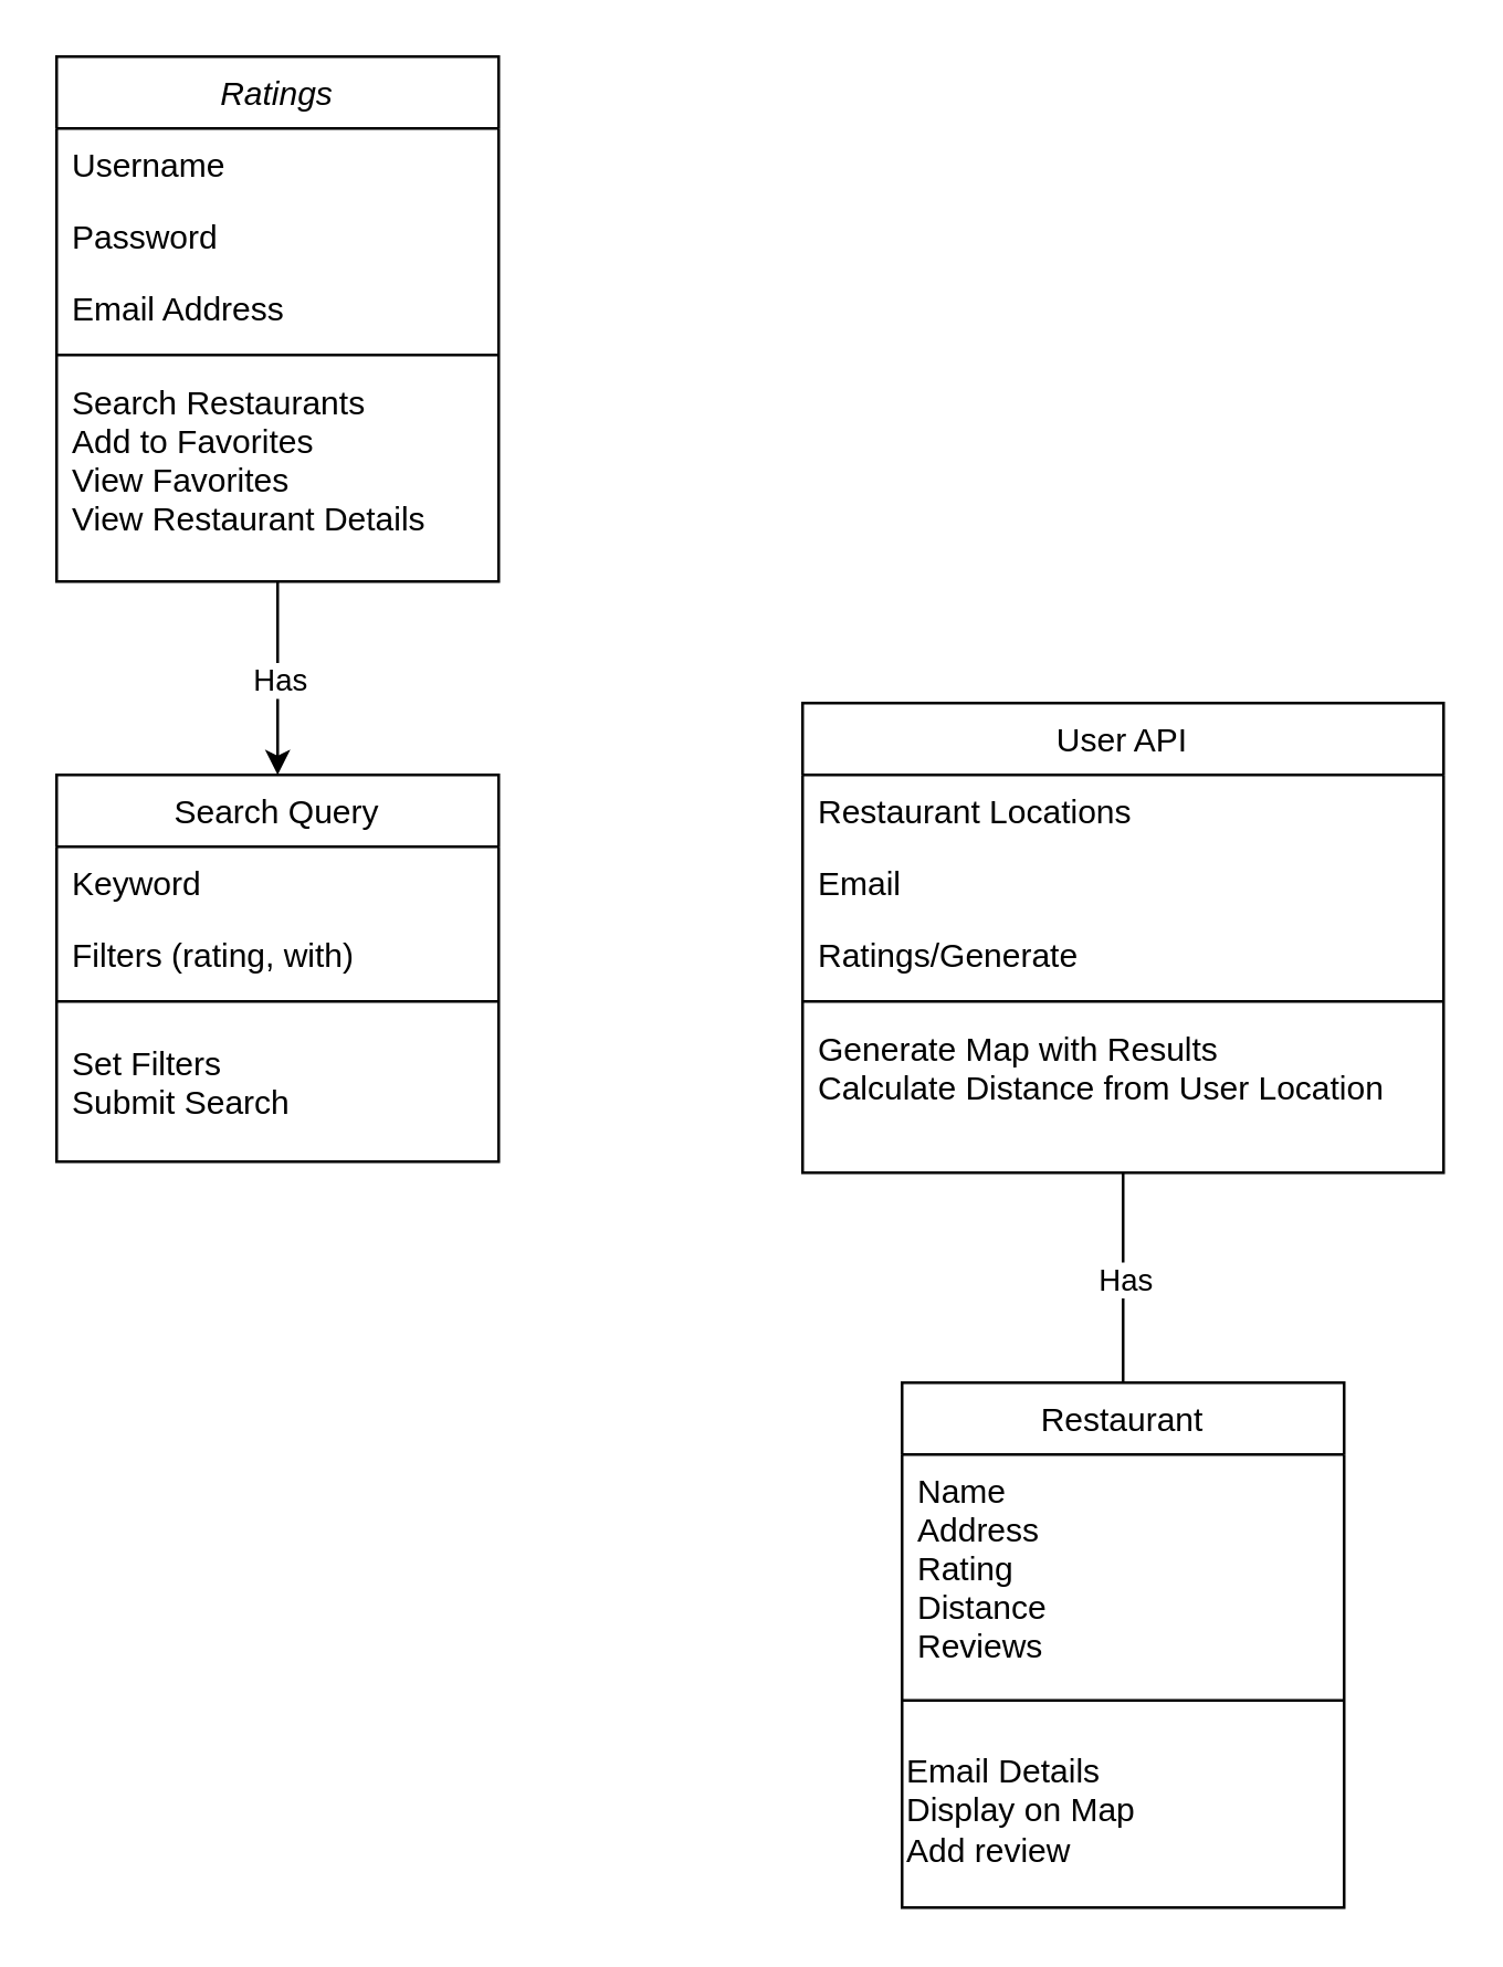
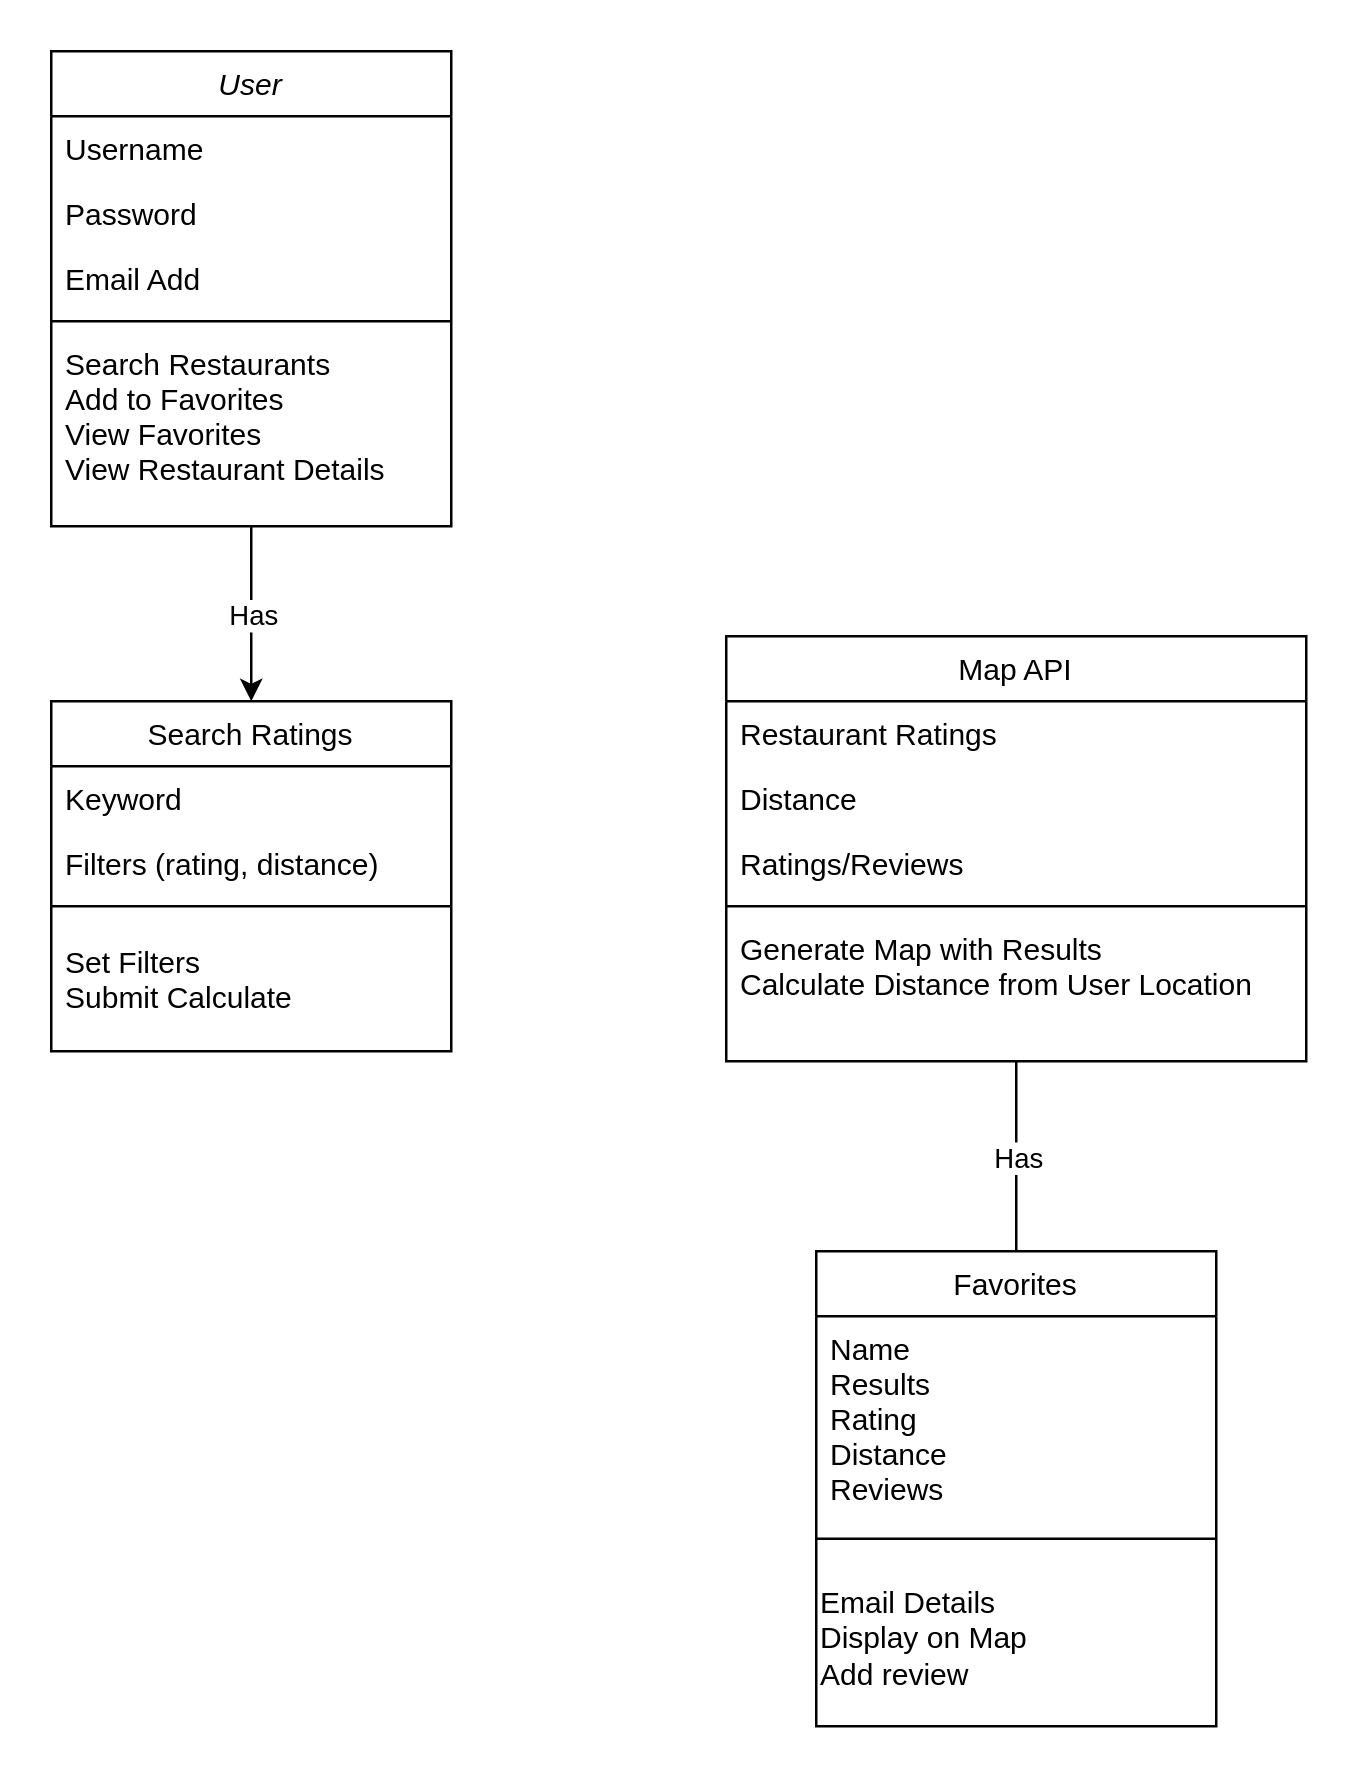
- <mxCell id="2" value="Ratings" style="swimlane;fontStyle=2;align=center;verticalAlign=top;childLayout=stackLayout;horizontal=1;startSize=26;horizontalStack=0;resizeParent=1;resizeLast=0;collapsible=1;marginBottom=0;rounded=0;shadow=0;strokeWidth=1;" vertex="1" parent="1"><mxGeometry x="20" y="20" width="160" height="190" as="geometry"><mxRectangle x="230" y="140" width="160" height="26" as="alternateBounds" /></mxGeometry></mxCell>
+ <mxCell id="2" value="User" style="swimlane;fontStyle=2;align=center;verticalAlign=top;childLayout=stackLayout;horizontal=1;startSize=26;horizontalStack=0;resizeParent=1;resizeLast=0;collapsible=1;marginBottom=0;rounded=0;shadow=0;strokeWidth=1;" vertex="1" parent="1"><mxGeometry x="20" y="20" width="160" height="190" as="geometry"><mxRectangle x="230" y="140" width="160" height="26" as="alternateBounds" /></mxGeometry></mxCell>
- <mxCell id="5" value="Email Address" style="text;align=left;verticalAlign=top;spacingLeft=4;spacingRight=4;overflow=hidden;rotatable=0;points=[[0,0.5],[1,0.5]];portConstraint=eastwest;rounded=0;shadow=0;html=0;" vertex="1" parent="2"><mxGeometry y="78" width="160" height="26" as="geometry" /></mxCell>
+ <mxCell id="5" value="Email Add" style="text;align=left;verticalAlign=top;spacingLeft=4;spacingRight=4;overflow=hidden;rotatable=0;points=[[0,0.5],[1,0.5]];portConstraint=eastwest;rounded=0;shadow=0;html=0;" vertex="1" parent="2"><mxGeometry y="78" width="160" height="26" as="geometry" /></mxCell>
- <mxCell id="17" value="User API" style="swimlane;fontStyle=0;align=center;verticalAlign=top;childLayout=stackLayout;horizontal=1;startSize=26;horizontalStack=0;resizeParent=1;resizeLast=0;collapsible=1;marginBottom=0;rounded=0;shadow=0;strokeWidth=1;" vertex="1" parent="1"><mxGeometry x="290" y="254" width="232" height="170" as="geometry"><mxRectangle x="550" y="140" width="160" height="26" as="alternateBounds" /></mxGeometry></mxCell>
+ <mxCell id="17" value="Map API" style="swimlane;fontStyle=0;align=center;verticalAlign=top;childLayout=stackLayout;horizontal=1;startSize=26;horizontalStack=0;resizeParent=1;resizeLast=0;collapsible=1;marginBottom=0;rounded=0;shadow=0;strokeWidth=1;" vertex="1" parent="1"><mxGeometry x="290" y="254" width="232" height="170" as="geometry"><mxRectangle x="550" y="140" width="160" height="26" as="alternateBounds" /></mxGeometry></mxCell>
- <mxCell id="8" value="Search Query" style="swimlane;fontStyle=0;align=center;verticalAlign=top;childLayout=stackLayout;horizontal=1;startSize=26;horizontalStack=0;resizeParent=1;resizeLast=0;collapsible=1;marginBottom=0;rounded=0;shadow=0;strokeWidth=1;" vertex="1" parent="1"><mxGeometry x="20" y="280" width="160" height="140" as="geometry"><mxRectangle x="130" y="380" width="160" height="26" as="alternateBounds" /></mxGeometry></mxCell>
+ <mxCell id="8" value="Search Ratings" style="swimlane;fontStyle=0;align=center;verticalAlign=top;childLayout=stackLayout;horizontal=1;startSize=26;horizontalStack=0;resizeParent=1;resizeLast=0;collapsible=1;marginBottom=0;rounded=0;shadow=0;strokeWidth=1;" vertex="1" parent="1"><mxGeometry x="20" y="280" width="160" height="140" as="geometry"><mxRectangle x="130" y="380" width="160" height="26" as="alternateBounds" /></mxGeometry></mxCell>
- <mxCell id="18" value="Restaurant Locations" style="text;align=left;verticalAlign=top;spacingLeft=4;spacingRight=4;overflow=hidden;rotatable=0;points=[[0,0.5],[1,0.5]];portConstraint=eastwest;" vertex="1" parent="17"><mxGeometry y="26" width="232" height="26" as="geometry" /></mxCell>
+ <mxCell id="18" value="Restaurant Ratings" style="text;align=left;verticalAlign=top;spacingLeft=4;spacingRight=4;overflow=hidden;rotatable=0;points=[[0,0.5],[1,0.5]];portConstraint=eastwest;" vertex="1" parent="17"><mxGeometry y="26" width="232" height="26" as="geometry" /></mxCell>
- <mxCell id="19" value="Email" style="text;align=left;verticalAlign=top;spacingLeft=4;spacingRight=4;overflow=hidden;rotatable=0;points=[[0,0.5],[1,0.5]];portConstraint=eastwest;rounded=0;shadow=0;html=0;" vertex="1" parent="17"><mxGeometry y="52" width="232" height="26" as="geometry" /></mxCell>
+ <mxCell id="19" value="Distance" style="text;align=left;verticalAlign=top;spacingLeft=4;spacingRight=4;overflow=hidden;rotatable=0;points=[[0,0.5],[1,0.5]];portConstraint=eastwest;rounded=0;shadow=0;html=0;" vertex="1" parent="17"><mxGeometry y="52" width="232" height="26" as="geometry" /></mxCell>
- <mxCell id="10" value="Filters (rating, with)" style="text;align=left;verticalAlign=top;spacingLeft=4;spacingRight=4;overflow=hidden;rotatable=0;points=[[0,0.5],[1,0.5]];portConstraint=eastwest;rounded=0;shadow=0;html=0;" vertex="1" parent="8"><mxGeometry y="52" width="160" height="26" as="geometry" /></mxCell>
+ <mxCell id="10" value="Filters (rating, distance)" style="text;align=left;verticalAlign=top;spacingLeft=4;spacingRight=4;overflow=hidden;rotatable=0;points=[[0,0.5],[1,0.5]];portConstraint=eastwest;rounded=0;shadow=0;html=0;" vertex="1" parent="8"><mxGeometry y="52" width="160" height="26" as="geometry" /></mxCell>
- <mxCell id="20" value="Ratings/Generate" style="text;align=left;verticalAlign=top;spacingLeft=4;spacingRight=4;overflow=hidden;rotatable=0;points=[[0,0.5],[1,0.5]];portConstraint=eastwest;rounded=0;shadow=0;html=0;" vertex="1" parent="17"><mxGeometry y="78" width="232" height="26" as="geometry" /></mxCell>
+ <mxCell id="20" value="Ratings/Reviews" style="text;align=left;verticalAlign=top;spacingLeft=4;spacingRight=4;overflow=hidden;rotatable=0;points=[[0,0.5],[1,0.5]];portConstraint=eastwest;rounded=0;shadow=0;html=0;" vertex="1" parent="17"><mxGeometry y="78" width="232" height="26" as="geometry" /></mxCell>
- <mxCell id="12" value="Set Filters &#10;Submit Search &#10;" style="text;align=left;verticalAlign=top;spacingLeft=4;spacingRight=4;overflow=hidden;rotatable=0;points=[[0,0.5],[1,0.5]];portConstraint=eastwest;spacingTop=5;" vertex="1" parent="8"><mxGeometry y="86" width="160" height="54" as="geometry" /></mxCell>
+ <mxCell id="12" value="Set Filters &#10;Submit Calculate &#10;" style="text;align=left;verticalAlign=top;spacingLeft=4;spacingRight=4;overflow=hidden;rotatable=0;points=[[0,0.5],[1,0.5]];portConstraint=eastwest;spacingTop=5;" vertex="1" parent="8"><mxGeometry y="86" width="160" height="54" as="geometry" /></mxCell>
- <mxCell id="13" value="Restaurant" style="swimlane;fontStyle=0;align=center;verticalAlign=top;childLayout=stackLayout;horizontal=1;startSize=26;horizontalStack=0;resizeParent=1;resizeLast=0;collapsible=1;marginBottom=0;rounded=0;shadow=0;strokeWidth=1;" vertex="1" parent="1"><mxGeometry x="326" y="500" width="160" height="190" as="geometry"><mxRectangle x="340" y="380" width="170" height="26" as="alternateBounds" /></mxGeometry></mxCell>
+ <mxCell id="13" value="Favorites" style="swimlane;fontStyle=0;align=center;verticalAlign=top;childLayout=stackLayout;horizontal=1;startSize=26;horizontalStack=0;resizeParent=1;resizeLast=0;collapsible=1;marginBottom=0;rounded=0;shadow=0;strokeWidth=1;" vertex="1" parent="1"><mxGeometry x="326" y="500" width="160" height="190" as="geometry"><mxRectangle x="340" y="380" width="170" height="26" as="alternateBounds" /></mxGeometry></mxCell>
- <mxCell id="14" value="Name &#10;Address&#10;Rating &#10;Distance &#10;Reviews" style="text;align=left;verticalAlign=top;spacingLeft=4;spacingRight=4;overflow=hidden;rotatable=0;points=[[0,0.5],[1,0.5]];portConstraint=eastwest;" vertex="1" parent="13"><mxGeometry y="26" width="160" height="84" as="geometry" /></mxCell>
+ <mxCell id="14" value="Name &#10;Results&#10;Rating &#10;Distance &#10;Reviews" style="text;align=left;verticalAlign=top;spacingLeft=4;spacingRight=4;overflow=hidden;rotatable=0;points=[[0,0.5],[1,0.5]];portConstraint=eastwest;" vertex="1" parent="13"><mxGeometry y="26" width="160" height="84" as="geometry" /></mxCell>
